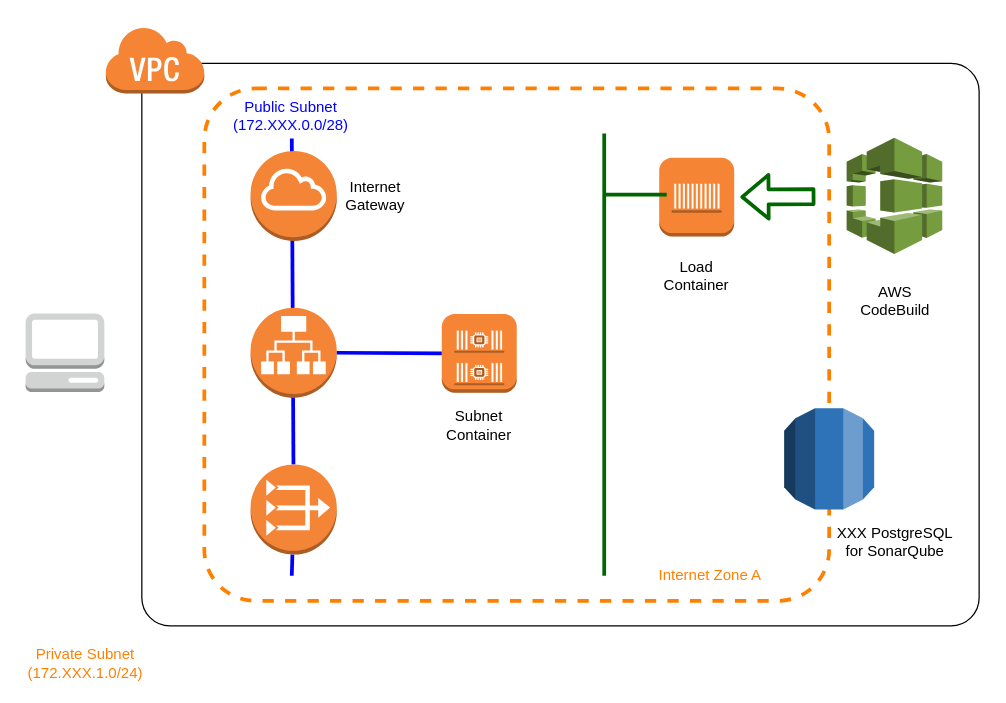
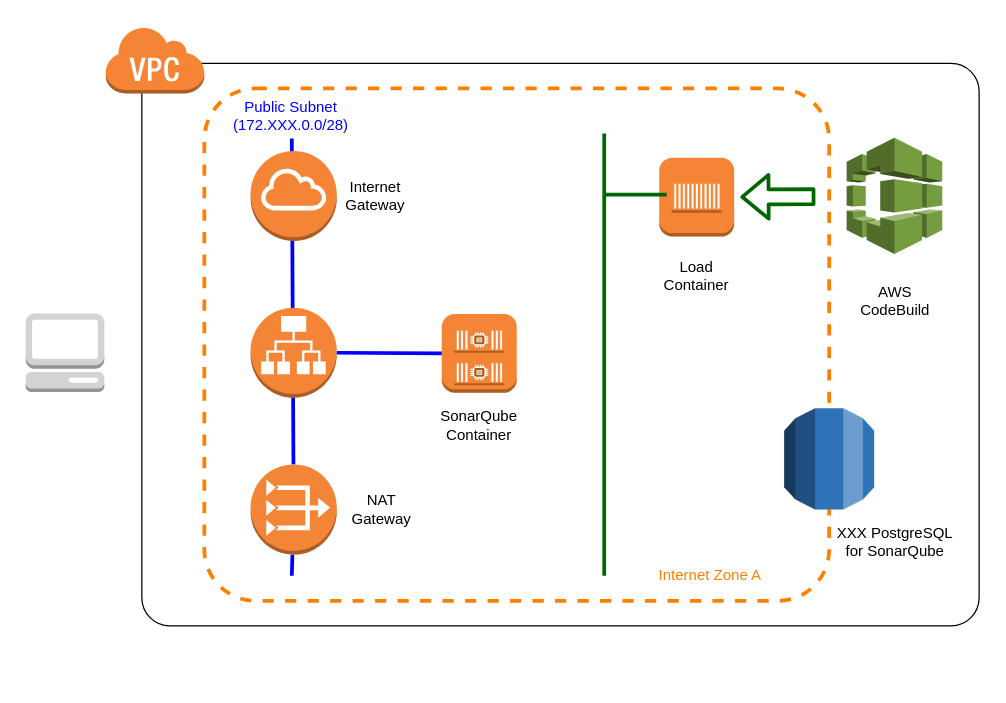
- <mxCell id="22" value="Subnet Container" style="text;html=1;strokeColor=none;fillColor=none;align=center;verticalAlign=middle;whiteSpace=wrap;rounded=0;dashed=1;" vertex="1" parent="1"><mxGeometry x="363" y="330" width="40" height="20" as="geometry" /></mxCell>
+ <mxCell id="22" value="SonarQube Container" style="text;html=1;strokeColor=none;fillColor=none;align=center;verticalAlign=middle;whiteSpace=wrap;rounded=0;dashed=1;" vertex="1" parent="1"><mxGeometry x="363" y="330" width="40" height="20" as="geometry" /></mxCell>
+ <mxCell id="24" value="NAT Gateway" style="text;html=1;strokeColor=none;fillColor=none;align=center;verticalAlign=middle;whiteSpace=wrap;rounded=0;dashed=1;" vertex="1" parent="1"><mxGeometry x="284.5" y="397" width="40" height="20" as="geometry" /></mxCell>
- <mxCell id="30" value="Private Subnet&lt;br&gt;(172.XXX.1.0/24)&lt;br&gt;" style="text;html=1;strokeColor=none;fillColor=none;align=center;verticalAlign=middle;whiteSpace=wrap;rounded=0;dashed=1;fontColor=#FF8000;" vertex="1" parent="1"><mxGeometry x="23" y="520" width="90" height="20" as="geometry" /></mxCell>
